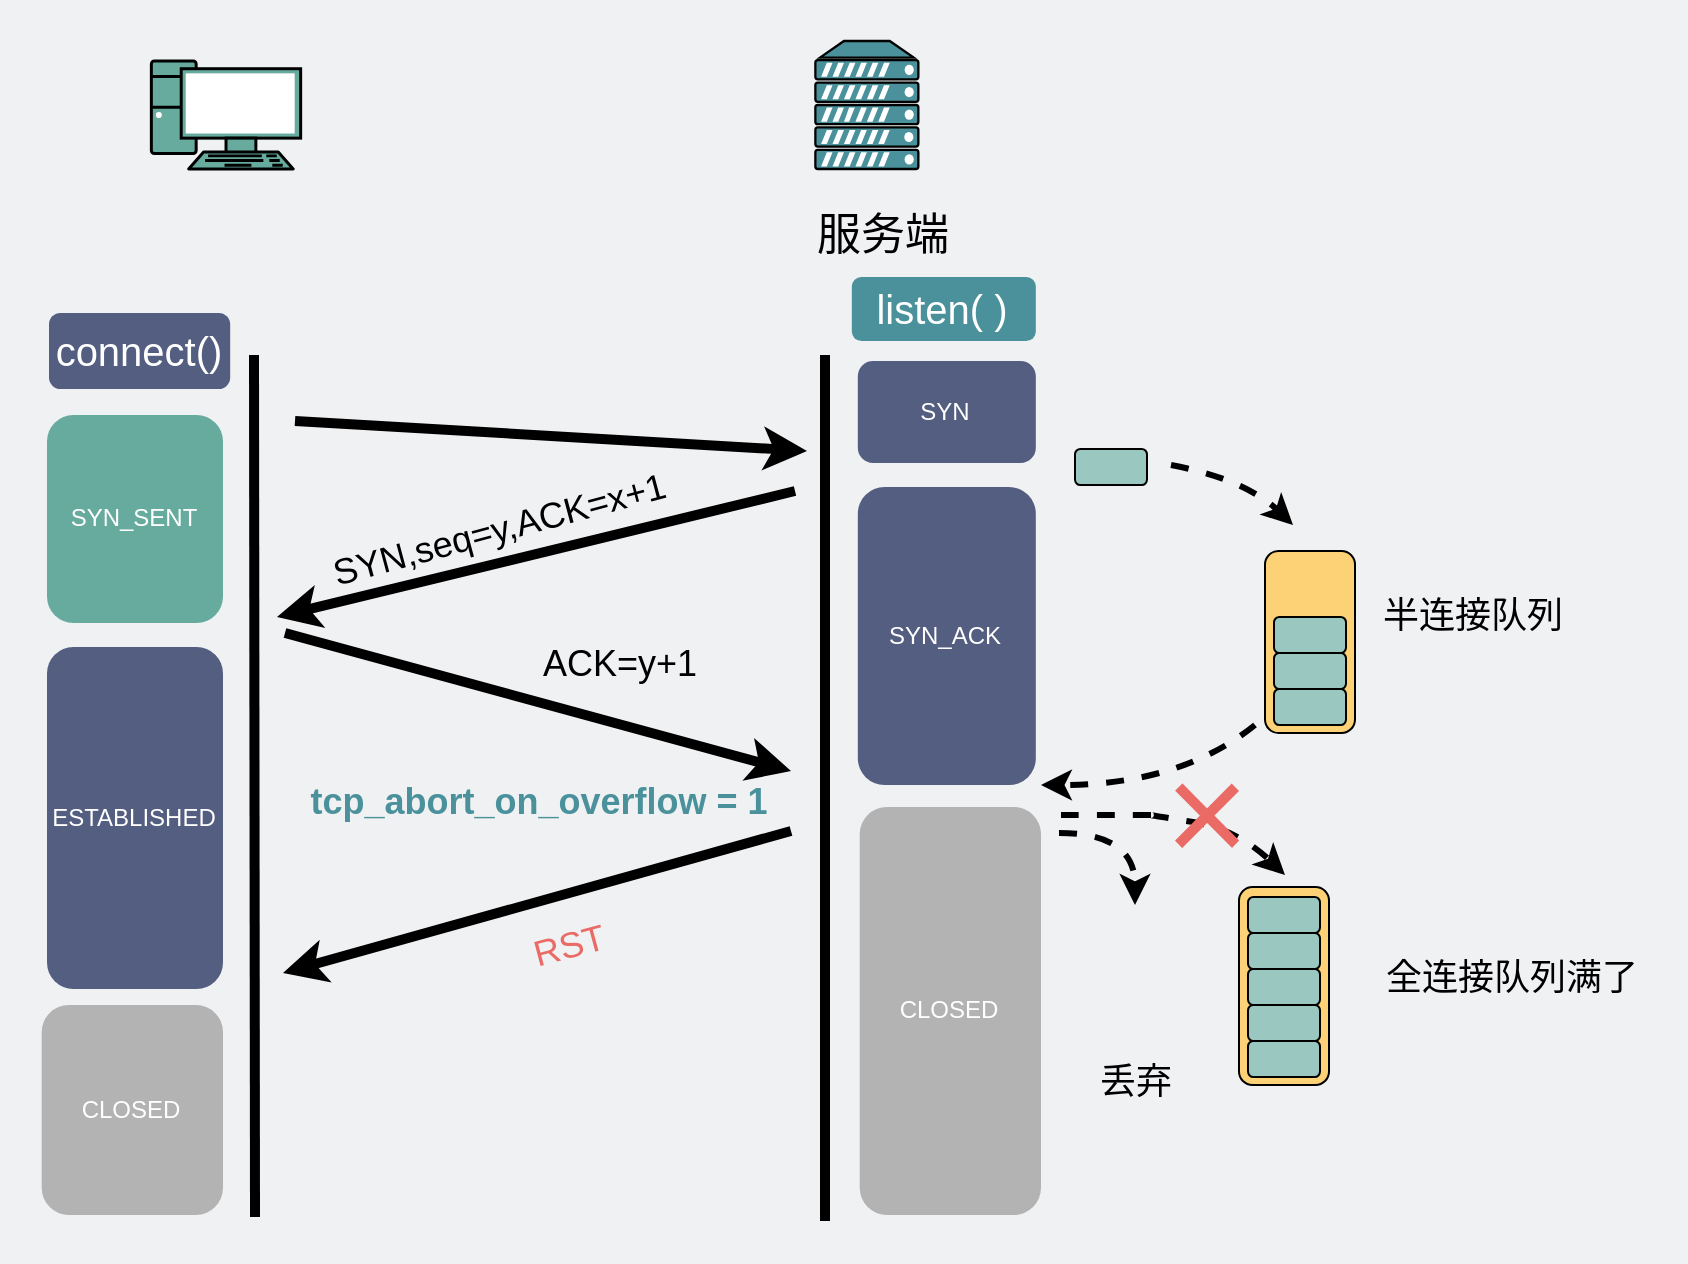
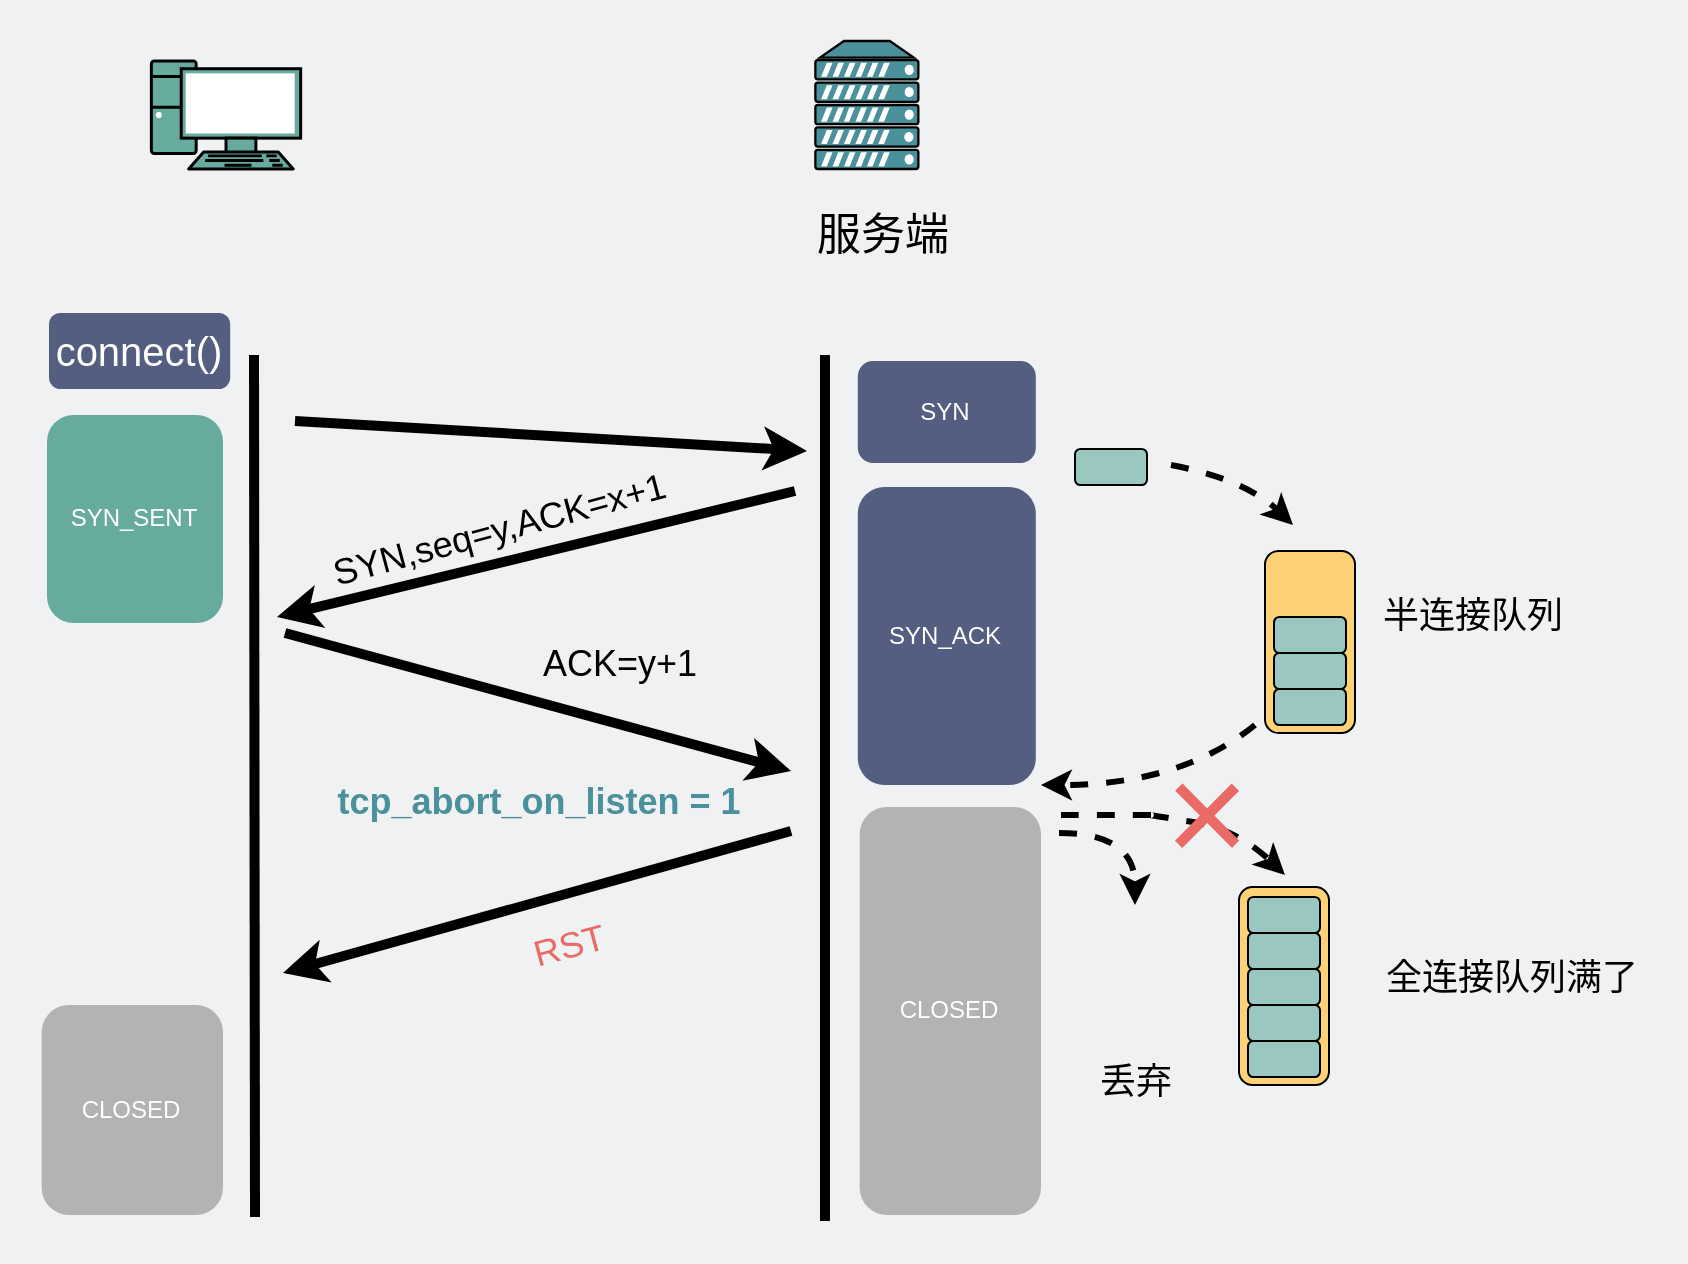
- <mxCell id="19" value="&lt;span style=&quot;font-size: 20px&quot;&gt;listen( )&lt;/span&gt;" style="rounded=1;whiteSpace=wrap;html=1;strokeColor=none;fontColor=#FFFFFF;fillColor=#4A919B;" parent="1" vertex="1"><mxGeometry x="425.41" y="138" width="92" height="32" as="geometry" /></mxCell>
- <mxCell id="40" value="&lt;font style=&quot;font-size: 18px&quot; color=&quot;#4a919b&quot;&gt;&lt;b&gt;tcp_abort_on_overflow = 1&lt;/b&gt;&lt;/font&gt;" style="text;html=1;strokeColor=none;fillColor=none;align=center;verticalAlign=middle;whiteSpace=wrap;rounded=0;" parent="1" vertex="1"><mxGeometry x="139" y="382" width="261" height="38" as="geometry" /></mxCell>
+ <mxCell id="40" value="&lt;font style=&quot;font-size: 18px&quot; color=&quot;#4a919b&quot;&gt;&lt;b&gt;tcp_abort_on_listen = 1&lt;/b&gt;&lt;/font&gt;" style="text;html=1;strokeColor=none;fillColor=none;align=center;verticalAlign=middle;whiteSpace=wrap;rounded=0;" parent="1" vertex="1"><mxGeometry x="139" y="382" width="261" height="38" as="geometry" /></mxCell>
- <mxCell id="13" value="ESTABLISHED" style="rounded=1;whiteSpace=wrap;html=1;dashed=1;strokeWidth=3;fillColor=#535E80;strokeColor=none;fontColor=#FFFFFF;" parent="1" vertex="1"><mxGeometry x="23" y="323" width="88" height="171" as="geometry" /></mxCell>
